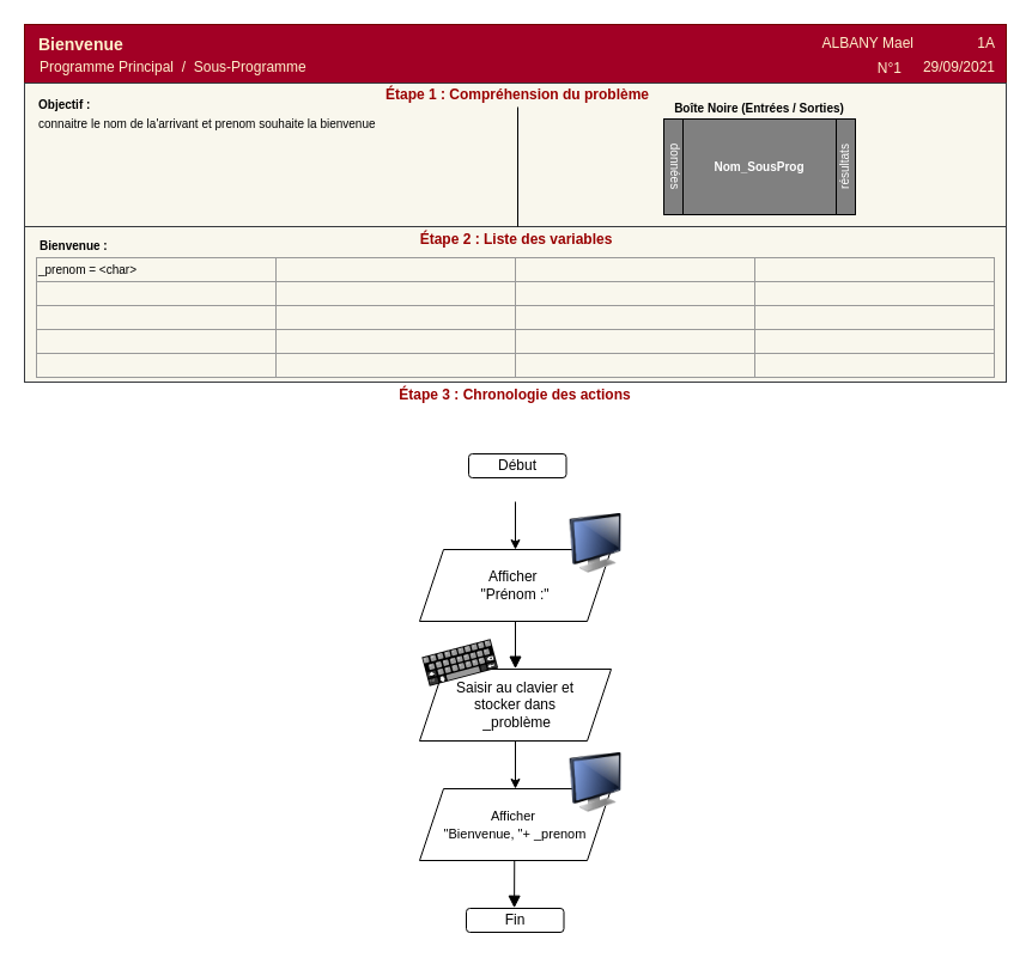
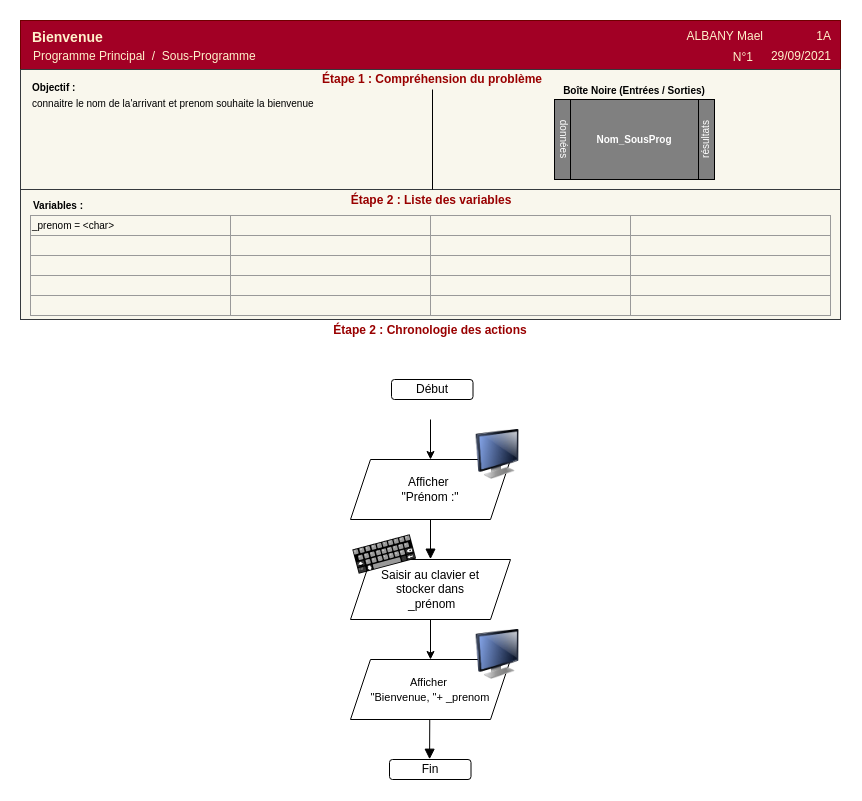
- <mxCell id="16" value="&lt;b style=&quot;&quot;&gt;&lt;font style=&quot;font-size: 10px&quot;&gt;Bienvenue :&lt;/font&gt;&lt;/b&gt;" style="text;html=1;strokeColor=none;fillColor=none;align=left;verticalAlign=middle;whiteSpace=wrap;rounded=0;connectable=0;allowArrows=0;recursiveResize=0;expand=0;movable=0;resizable=0;rotatable=0;cloneable=0;deletable=0;pointerEvents=0;editable=0;" parent="1" vertex="1"><mxGeometry x="31" y="195" width="80" height="20" as="geometry" /></mxCell>
+ <mxCell id="16" value="&lt;b style=&quot;&quot;&gt;&lt;font style=&quot;font-size: 10px&quot;&gt;Variables :&lt;/font&gt;&lt;/b&gt;" style="text;html=1;strokeColor=none;fillColor=none;align=left;verticalAlign=middle;whiteSpace=wrap;rounded=0;connectable=0;allowArrows=0;recursiveResize=0;expand=0;movable=0;resizable=0;rotatable=0;cloneable=0;deletable=0;pointerEvents=0;editable=0;" parent="1" vertex="1"><mxGeometry x="31" y="195" width="80" height="20" as="geometry" /></mxCell>
- <mxCell id="21" value="&lt;span style=&quot;font-family: &amp;#34;helvetica&amp;#34; ; font-style: normal ; letter-spacing: normal ; text-indent: 0px ; text-transform: none ; word-spacing: 0px ; display: inline ; float: none&quot;&gt;&lt;b&gt;&lt;font style=&quot;font-size: 12px&quot; color=&quot;#990000&quot;&gt;Étape 3 : Chronologie des actions&lt;/font&gt;&lt;/b&gt;&lt;/span&gt;" style="text;whiteSpace=wrap;html=1;align=center;connectable=0;allowArrows=0;recursiveResize=0;expand=0;movable=0;resizable=0;rotatable=0;cloneable=0;deletable=0;pointerEvents=0;editable=0;" parent="1" vertex="1"><mxGeometry x="290" y="316" width="280" height="20" as="geometry" /></mxCell>
+ <mxCell id="21" value="&lt;span style=&quot;font-family: &amp;#34;helvetica&amp;#34; ; font-style: normal ; letter-spacing: normal ; text-indent: 0px ; text-transform: none ; word-spacing: 0px ; display: inline ; float: none&quot;&gt;&lt;b&gt;&lt;font style=&quot;font-size: 12px&quot; color=&quot;#990000&quot;&gt;Étape 2 : Chronologie des actions&lt;/font&gt;&lt;/b&gt;&lt;/span&gt;" style="text;whiteSpace=wrap;html=1;align=center;connectable=0;allowArrows=0;recursiveResize=0;expand=0;movable=0;resizable=0;rotatable=0;cloneable=0;deletable=0;pointerEvents=0;editable=0;" parent="1" vertex="1"><mxGeometry x="290" y="316" width="280" height="20" as="geometry" /></mxCell>
- <mxCell id="54" value="Saisir au clavier et &lt;br&gt;stocker dans&lt;br&gt;&amp;nbsp;_problème" style="shape=parallelogram;perimeter=parallelogramPerimeter;whiteSpace=wrap;html=1;fixedSize=1;connectable=1;allowArrows=0;recursiveResize=0;expand=0;movable=0;resizable=1;rotatable=0;cloneable=0;deletable=0;fillColor=default;" parent="52" vertex="1"><mxGeometry y="40" width="160" height="60" as="geometry" /></mxCell>
+ <mxCell id="54" value="Saisir au clavier et &lt;br&gt;stocker dans&lt;br&gt;&amp;nbsp;_prénom" style="shape=parallelogram;perimeter=parallelogramPerimeter;whiteSpace=wrap;html=1;fixedSize=1;connectable=1;allowArrows=0;recursiveResize=0;expand=0;movable=0;resizable=1;rotatable=0;cloneable=0;deletable=0;fillColor=default;" parent="52" vertex="1"><mxGeometry y="40" width="160" height="60" as="geometry" /></mxCell>
